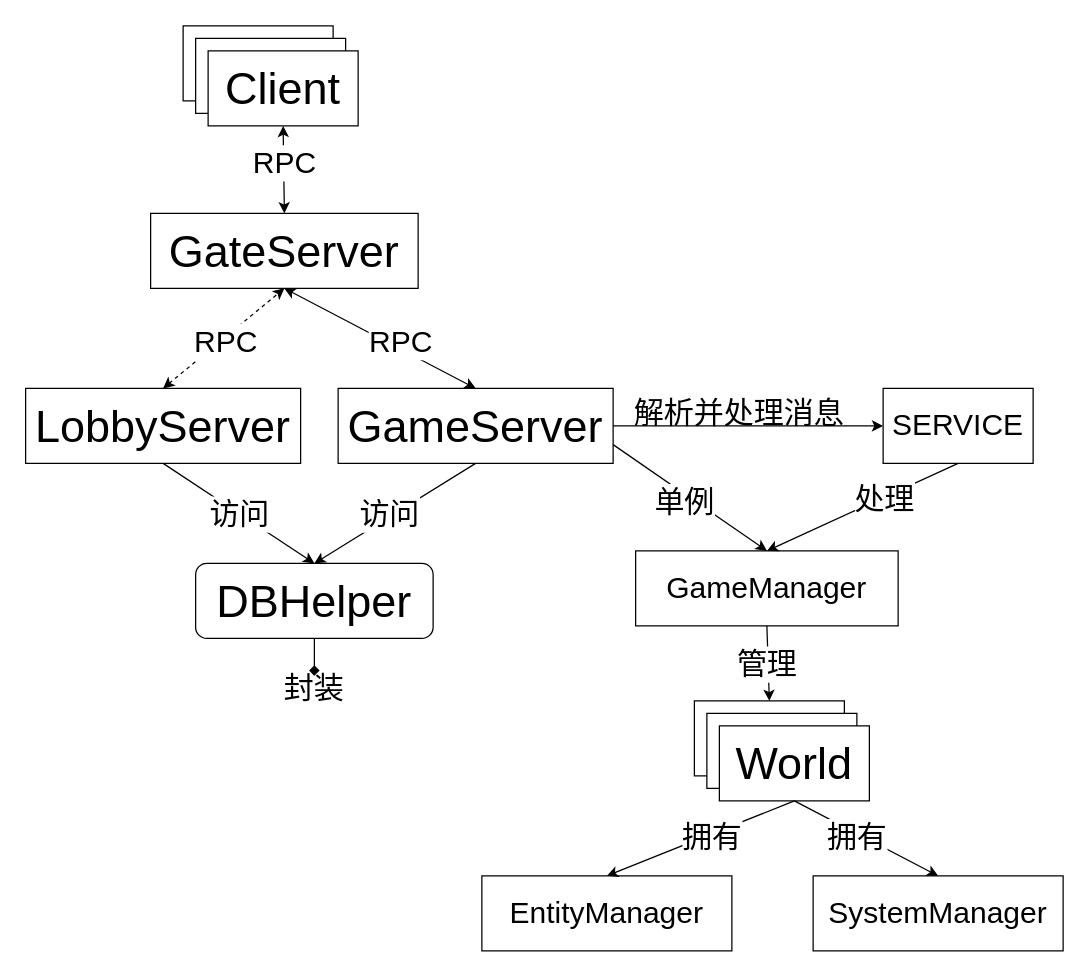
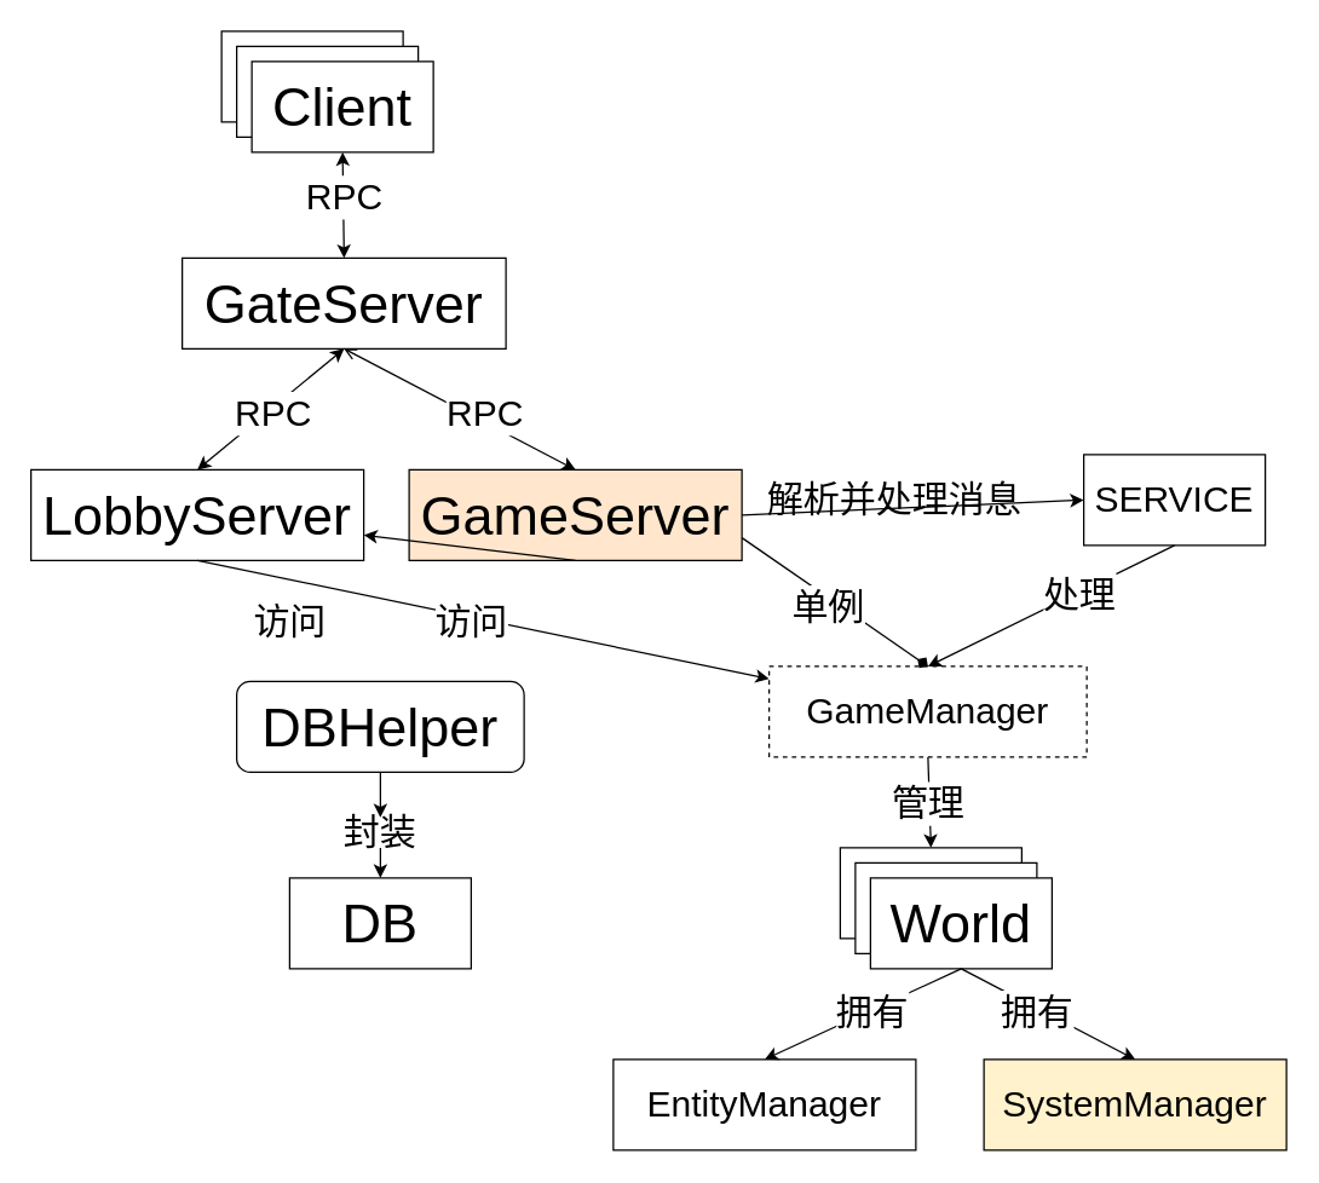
- <mxCell id="4" value="" style="endArrow=classic;startArrow=classic;html=1;exitX=0.5;exitY=0;exitDx=0;exitDy=0;entryX=0.5;entryY=1;entryDx=0;entryDy=0;" parent="1" source="3" target="2" edge="1"><mxGeometry width="50" height="50" relative="1" as="geometry"><mxPoint x="310" y="270" as="sourcePoint" /><mxPoint x="360" y="220" as="targetPoint" /></mxGeometry></mxCell>
+ <mxCell id="4" value="" style="endArrow=open;startArrow=classic;html=1;exitX=0.5;exitY=0;exitDx=0;exitDy=0;entryX=0.5;entryY=1;entryDx=0;entryDy=0;" parent="1" source="3" target="2" edge="1"><mxGeometry width="50" height="50" relative="1" as="geometry"><mxPoint x="310" y="270" as="sourcePoint" /><mxPoint x="360" y="220" as="targetPoint" /></mxGeometry></mxCell>
- <mxCell id="7" value="" style="endArrow=classic;startArrow=classic;html=1;entryX=0.5;entryY=1;entryDx=0;entryDy=0;exitX=0.5;exitY=0;exitDx=0;exitDy=0;dashed=1;" parent="1" source="6" target="2" edge="1"><mxGeometry width="50" height="50" relative="1" as="geometry"><mxPoint x="310" y="270" as="sourcePoint" /><mxPoint x="360" y="220" as="targetPoint" /></mxGeometry></mxCell>
+ <mxCell id="7" value="" style="endArrow=classic;startArrow=classic;html=1;entryX=0.5;entryY=1;entryDx=0;entryDy=0;exitX=0.5;exitY=0;exitDx=0;exitDy=0;" parent="1" source="6" target="2" edge="1"><mxGeometry width="50" height="50" relative="1" as="geometry"><mxPoint x="310" y="270" as="sourcePoint" /><mxPoint x="360" y="220" as="targetPoint" /></mxGeometry></mxCell>
- <mxCell id="3" value="&lt;font style=&quot;font-size: 36px&quot;&gt;GameServer&lt;/font&gt;" style="rounded=0;whiteSpace=wrap;html=1;" parent="1" vertex="1"><mxGeometry x="270" y="310" width="220" height="60" as="geometry" /></mxCell>
+ <mxCell id="3" value="&lt;font style=&quot;font-size: 36px&quot;&gt;GameServer&lt;/font&gt;" style="rounded=0;whiteSpace=wrap;html=1;fillColor=#ffe6cc;" parent="1" vertex="1"><mxGeometry x="270" y="310" width="220" height="60" as="geometry" /></mxCell>
- <mxCell id="23" value="&lt;font style=&quot;font-size: 24px&quot;&gt;SERVICE&lt;/font&gt;" style="rounded=0;whiteSpace=wrap;html=1;" parent="1" vertex="1"><mxGeometry x="706" y="310" width="120" height="60" as="geometry" /></mxCell>
+ <mxCell id="23" value="&lt;font style=&quot;font-size: 24px&quot;&gt;SERVICE&lt;/font&gt;" style="rounded=0;whiteSpace=wrap;html=1;" parent="1" vertex="1"><mxGeometry x="716" y="300" width="120" height="60" as="geometry" /></mxCell>
- <mxCell id="16" value="" style="endArrow=classic;html=1;strokeColor=#000000;exitX=0.5;exitY=1;exitDx=0;exitDy=0;entryX=0.5;entryY=0;entryDx=0;entryDy=0;" parent="1" source="6" target="14" edge="1"><mxGeometry width="50" height="50" relative="1" as="geometry"><mxPoint x="326" y="420" as="sourcePoint" /><mxPoint x="376" y="370" as="targetPoint" /></mxGeometry></mxCell>
+ <mxCell id="16" value="" style="endArrow=classic;html=1;strokeColor=#000000;exitX=0.5;exitY=1;exitDx=0;exitDy=0;" parent="1" source="6" target="26" edge="1"><mxGeometry width="50" height="50" relative="1" as="geometry"><mxPoint x="326" y="420" as="sourcePoint" /><mxPoint x="376" y="370" as="targetPoint" /></mxGeometry></mxCell>
- <mxCell id="17" value="" style="endArrow=classic;html=1;strokeColor=#000000;exitX=0.5;exitY=1;exitDx=0;exitDy=0;entryX=0.5;entryY=0;entryDx=0;entryDy=0;" parent="1" source="3" target="14" edge="1"><mxGeometry width="50" height="50" relative="1" as="geometry"><mxPoint x="536" y="400" as="sourcePoint" /><mxPoint x="586" y="350" as="targetPoint" /></mxGeometry></mxCell>
+ <mxCell id="17" value="" style="endArrow=classic;html=1;strokeColor=#000000;exitX=0.5;exitY=1;exitDx=0;exitDy=0;" parent="1" source="3" target="6" edge="1"><mxGeometry width="50" height="50" relative="1" as="geometry"><mxPoint x="536" y="400" as="sourcePoint" /><mxPoint x="586" y="350" as="targetPoint" /></mxGeometry></mxCell>
- <mxCell id="27" value="" style="endArrow=classic;html=1;strokeColor=#000000;exitX=1;exitY=0.75;exitDx=0;exitDy=0;entryX=0.5;entryY=0;entryDx=0;entryDy=0;" parent="1" source="3" target="26" edge="1"><mxGeometry width="50" height="50" relative="1" as="geometry"><mxPoint x="536" y="300" as="sourcePoint" /><mxPoint x="586" y="250" as="targetPoint" /></mxGeometry></mxCell>
+ <mxCell id="27" value="" style="endArrow=diamond;html=1;strokeColor=#000000;exitX=1;exitY=0.75;exitDx=0;exitDy=0;entryX=0.5;entryY=0;entryDx=0;entryDy=0;" parent="1" source="3" target="26" edge="1"><mxGeometry width="50" height="50" relative="1" as="geometry"><mxPoint x="536" y="300" as="sourcePoint" /><mxPoint x="586" y="250" as="targetPoint" /></mxGeometry></mxCell>
- <mxCell id="26" value="&lt;font style=&quot;font-size: 24px&quot;&gt;GameManager&lt;/font&gt;" style="rounded=0;whiteSpace=wrap;html=1;" parent="1" vertex="1"><mxGeometry x="508" y="440" width="210" height="60" as="geometry" /></mxCell>
+ <mxCell id="26" value="&lt;font style=&quot;font-size: 24px&quot;&gt;GameManager&lt;/font&gt;" style="rounded=0;whiteSpace=wrap;html=1;dashed=1;" parent="1" vertex="1"><mxGeometry x="508" y="440" width="210" height="60" as="geometry" /></mxCell>
- <mxCell id="22" value="" style="endArrow=diamond;html=1;strokeColor=#000000;exitX=0.5;exitY=1;exitDx=0;exitDy=0;entryX=0.5;entryY=0;entryDx=0;entryDy=0;" parent="1" source="14" target="21" edge="1"><mxGeometry width="50" height="50" relative="1" as="geometry"><mxPoint x="251" y="510" as="sourcePoint" /><mxPoint x="240" y="560" as="targetPoint" /></mxGeometry></mxCell>
+ <mxCell id="22" value="" style="endArrow=classic;html=1;strokeColor=#000000;exitX=0.5;exitY=1;exitDx=0;exitDy=0;entryX=0.5;entryY=0;entryDx=0;entryDy=0;" parent="1" source="14" target="21" edge="1"><mxGeometry width="50" height="50" relative="1" as="geometry"><mxPoint x="251" y="510" as="sourcePoint" /><mxPoint x="240" y="560" as="targetPoint" /></mxGeometry></mxCell>
+ <mxCell id="20" value="" style="endArrow=classic;html=1;strokeColor=#000000;exitX=0.5;exitY=1;exitDx=0;exitDy=0;entryX=0.5;entryY=0;entryDx=0;entryDy=0;" parent="1" source="21" target="15" edge="1"><mxGeometry width="50" height="50" relative="1" as="geometry"><mxPoint x="536" y="390" as="sourcePoint" /><mxPoint x="526" y="470" as="targetPoint" /></mxGeometry></mxCell>
+ <mxCell id="15" value="&lt;font style=&quot;font-size: 36px&quot;&gt;DB&lt;/font&gt;" style="rounded=0;whiteSpace=wrap;html=1;" parent="1" vertex="1"><mxGeometry x="191" y="580" width="120" height="60" as="geometry" /></mxCell>
- <mxCell id="36" value="&lt;font style=&quot;font-size: 24px&quot;&gt;EntityManager&lt;/font&gt;" style="rounded=0;whiteSpace=wrap;html=1;" parent="1" vertex="1"><mxGeometry x="385" y="700" width="200" height="60" as="geometry" /></mxCell>
+ <mxCell id="36" value="&lt;font style=&quot;font-size: 24px&quot;&gt;EntityManager&lt;/font&gt;" style="rounded=0;whiteSpace=wrap;html=1;" parent="1" vertex="1"><mxGeometry x="405" y="700" width="200" height="60" as="geometry" /></mxCell>
- <mxCell id="37" value="&lt;font style=&quot;font-size: 24px&quot;&gt;SystemManager&lt;/font&gt;" style="rounded=0;whiteSpace=wrap;html=1;" parent="1" vertex="1"><mxGeometry x="650" y="700" width="200" height="60" as="geometry" /></mxCell>
+ <mxCell id="37" value="&lt;font style=&quot;font-size: 24px&quot;&gt;SystemManager&lt;/font&gt;" style="rounded=0;whiteSpace=wrap;html=1;fillColor=#fff2cc;" parent="1" vertex="1"><mxGeometry x="650" y="700" width="200" height="60" as="geometry" /></mxCell>
